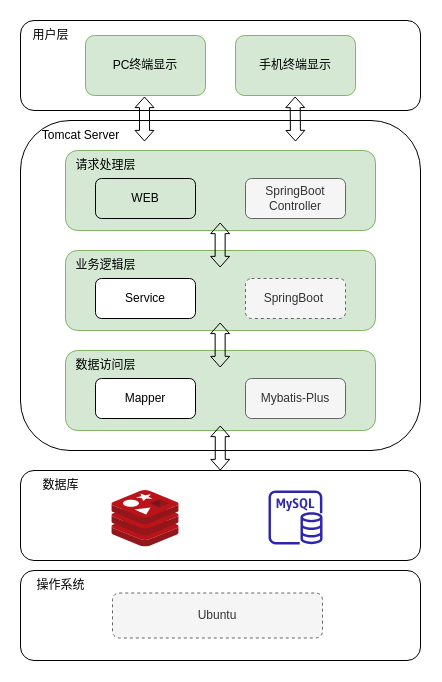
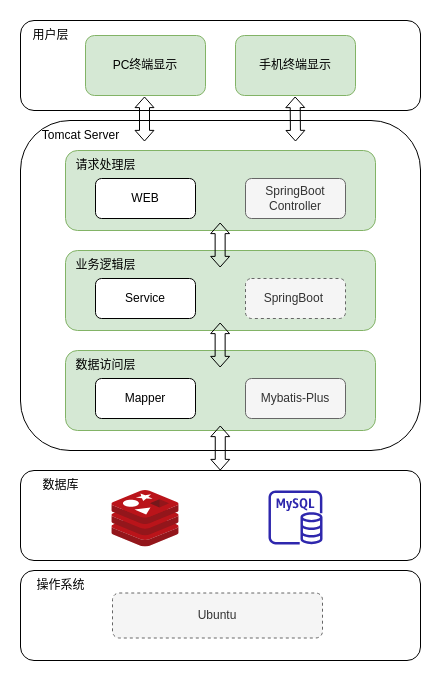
- <mxCell id="9" value="WEB" style="rounded=1;whiteSpace=wrap;html=1;fillColor=#d5e8d4;" parent="1" vertex="1"><mxGeometry x="95" y="178" width="100" height="40" as="geometry" /></mxCell>
+ <mxCell id="9" value="WEB" style="rounded=1;whiteSpace=wrap;html=1;" parent="1" vertex="1"><mxGeometry x="95" y="178" width="100" height="40" as="geometry" /></mxCell>
